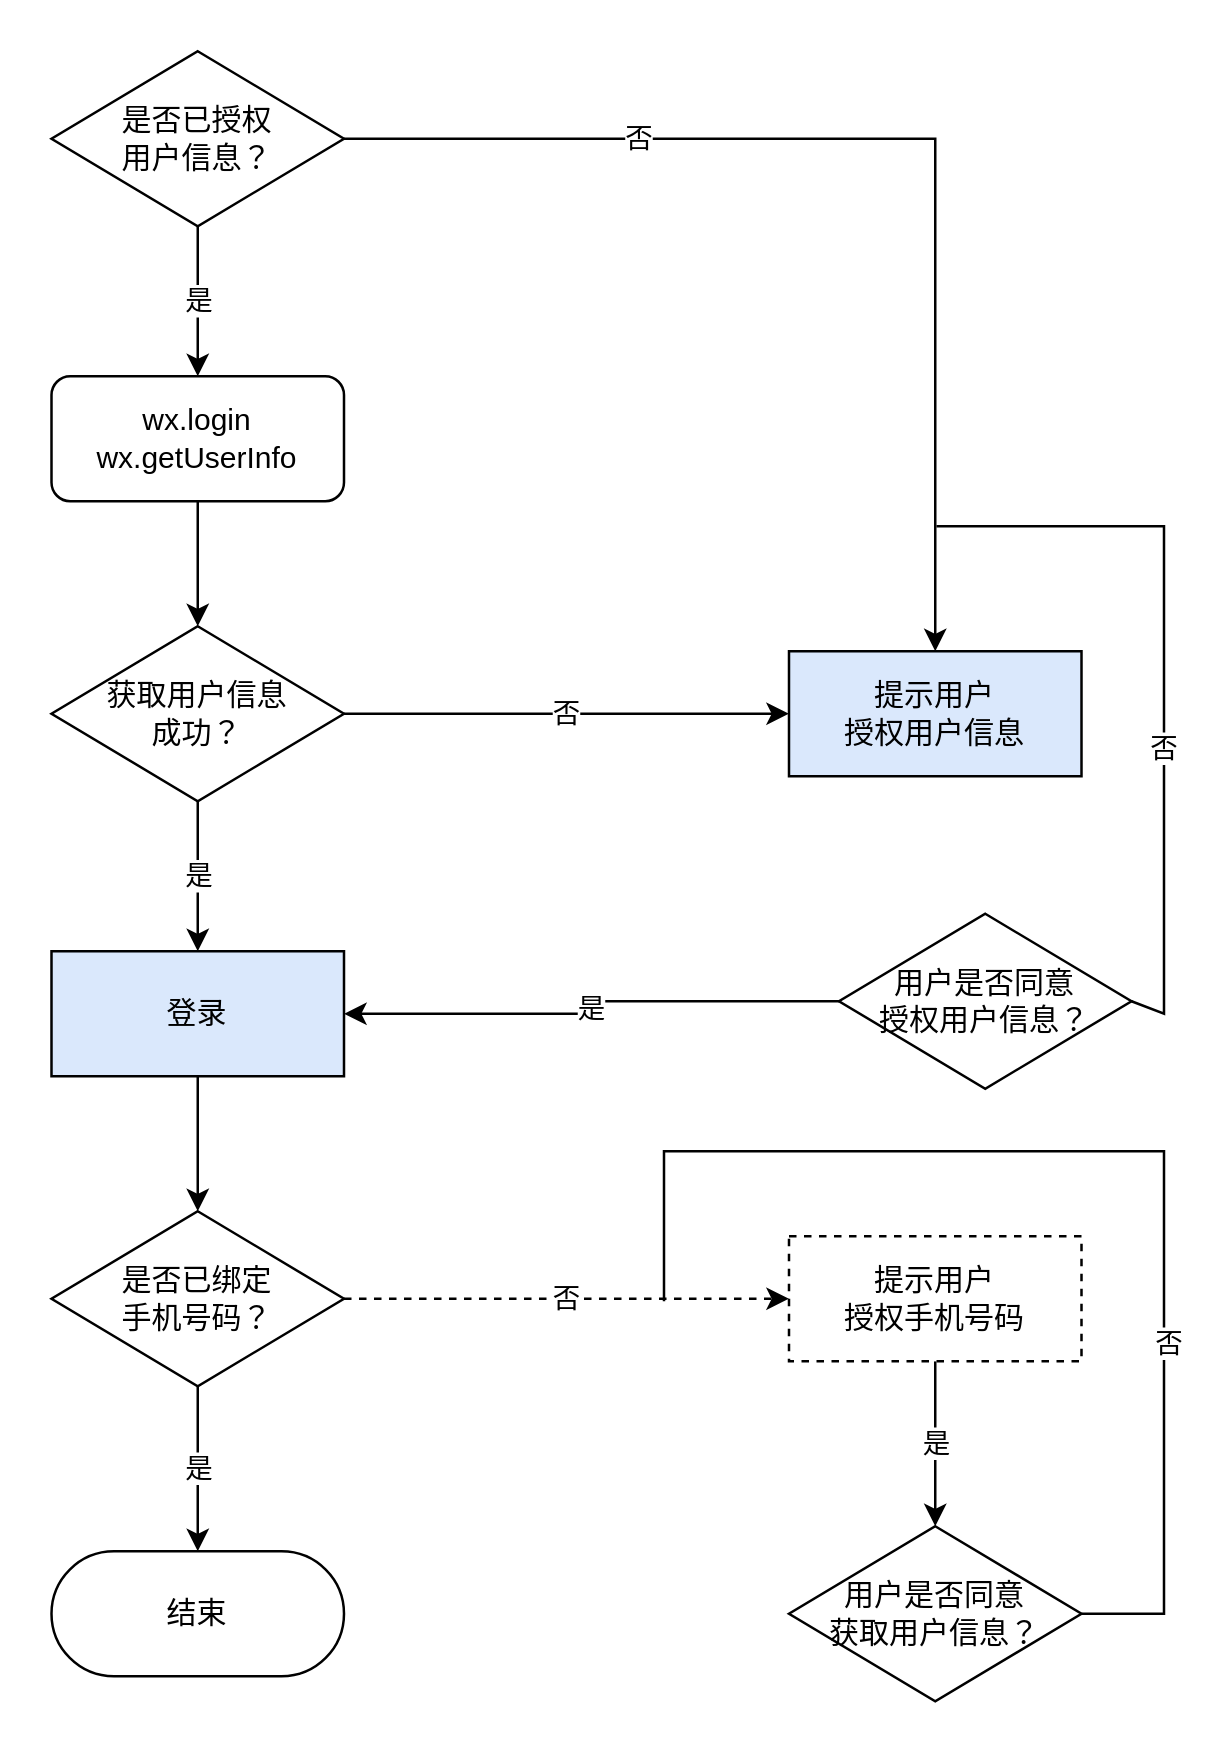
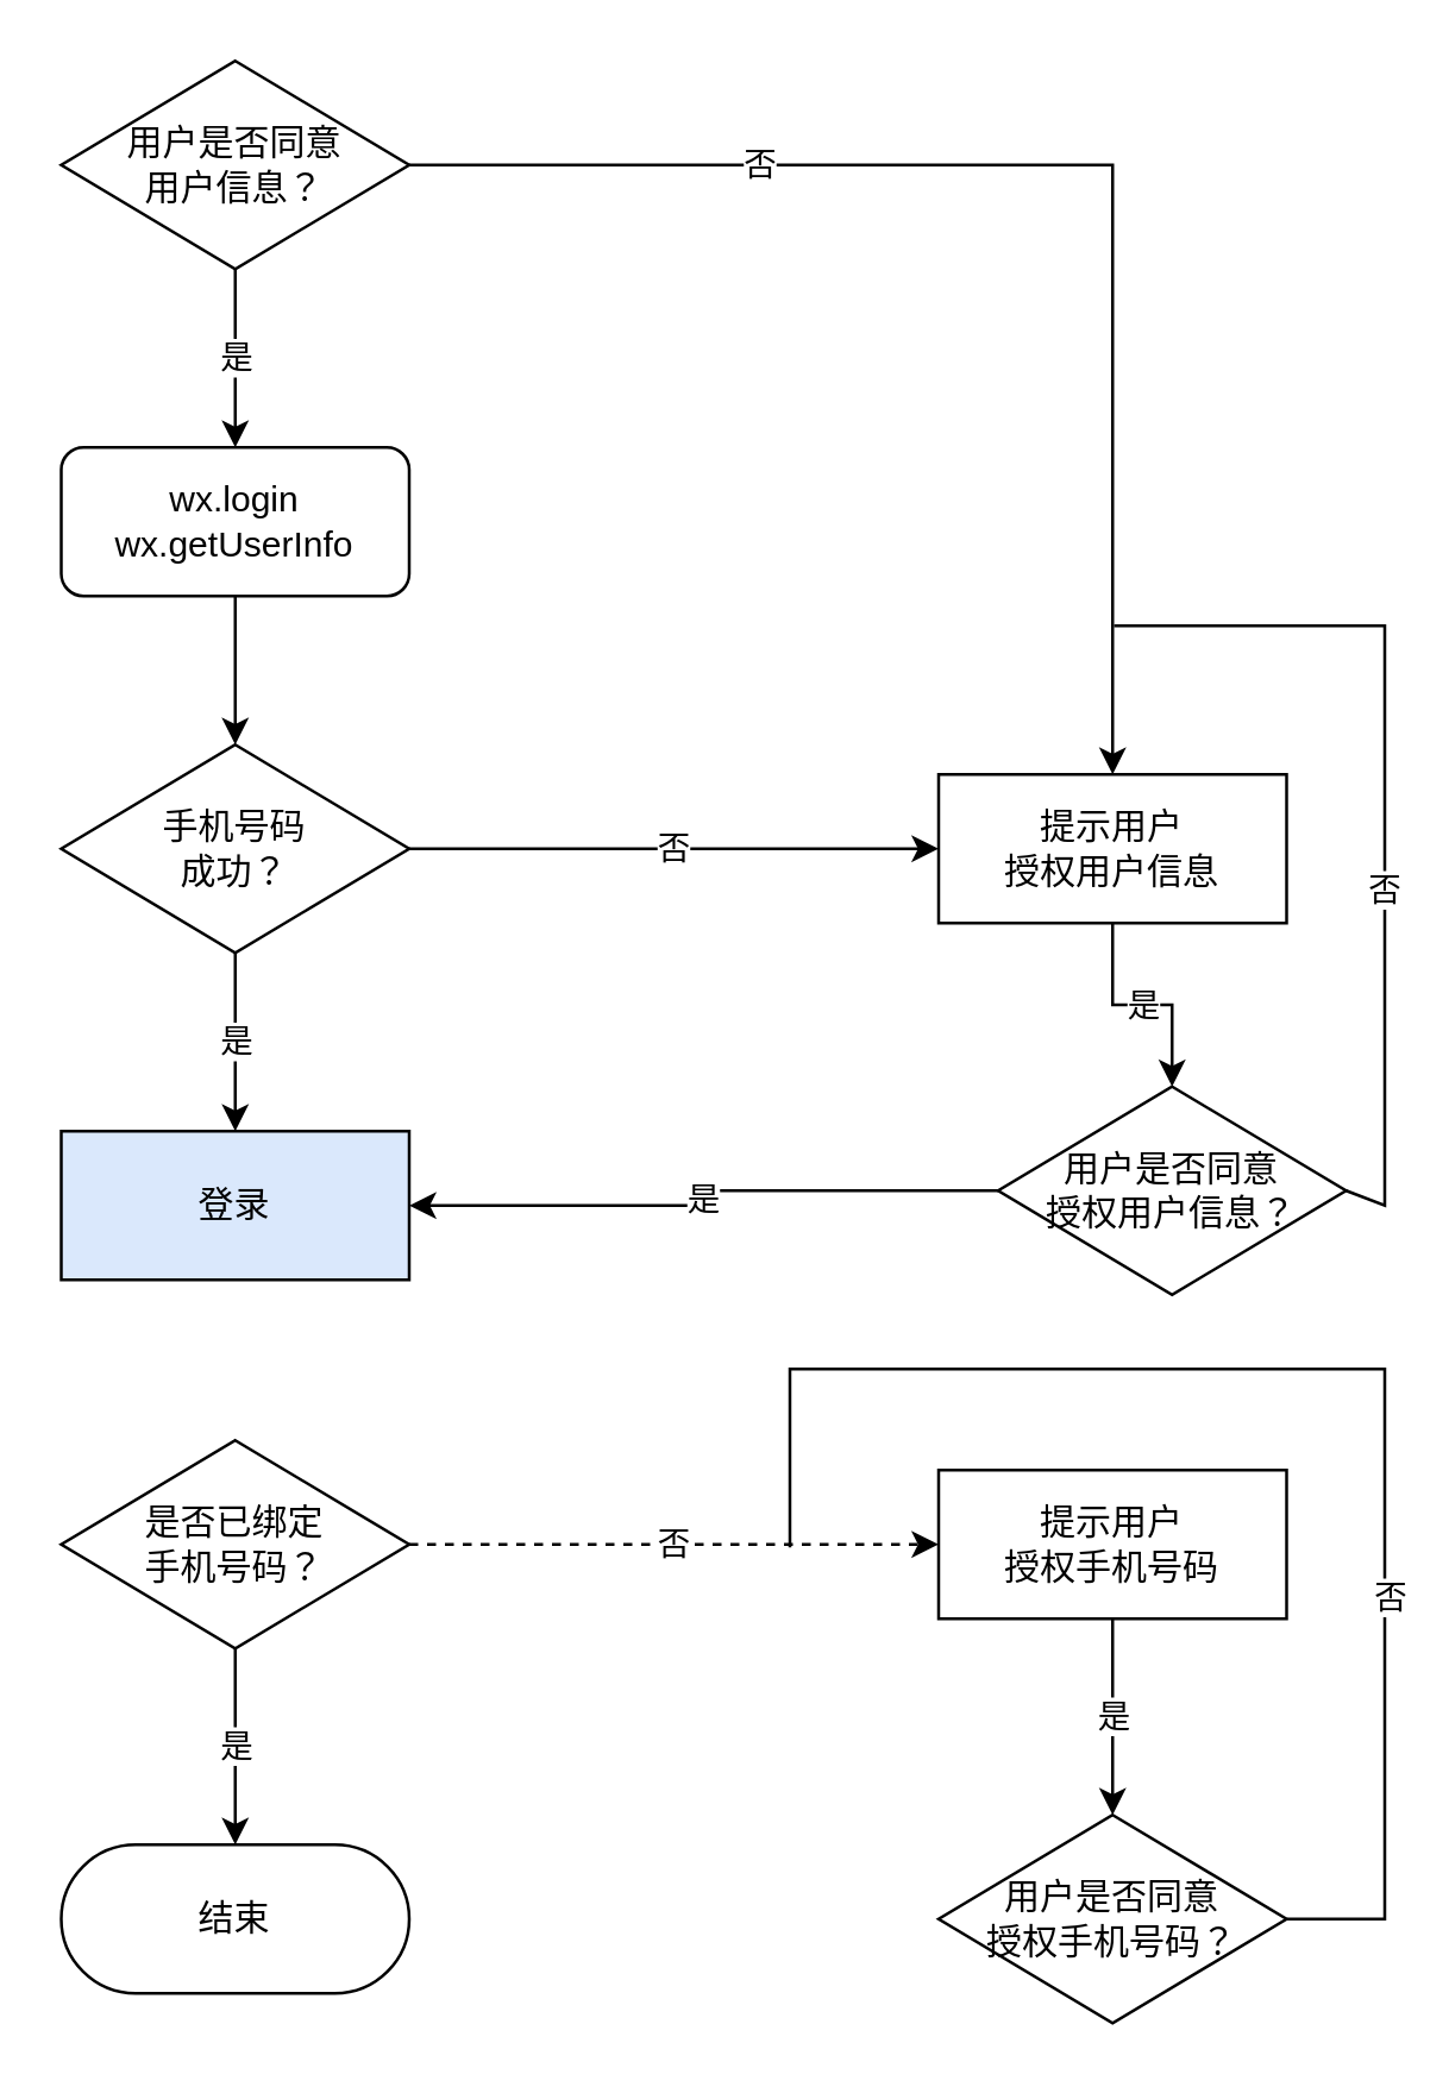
- <mxCell id="3" value="是否已授权&lt;br&gt;用户信息？" style="shape=rhombus;html=1;dashed=0;whitespace=wrap;perimeter=rhombusPerimeter;rounded=0;shadow=0;whiteSpace=wrap;" parent="1" vertex="1"><mxGeometry x="20" y="20" width="117" height="70" as="geometry" /></mxCell>
+ <mxCell id="3" value="用户是否同意&lt;br&gt;用户信息？" style="shape=rhombus;html=1;dashed=0;whitespace=wrap;perimeter=rhombusPerimeter;rounded=0;shadow=0;whiteSpace=wrap;" parent="1" vertex="1"><mxGeometry x="20" y="20" width="117" height="70" as="geometry" /></mxCell>
- <mxCell id="8" value="获取用户信息&lt;br&gt;成功？" style="shape=rhombus;html=1;dashed=0;whitespace=wrap;perimeter=rhombusPerimeter;rounded=0;shadow=0;whiteSpace=wrap;" parent="1" vertex="1"><mxGeometry x="20" y="250" width="117" height="70" as="geometry" /></mxCell>
+ <mxCell id="8" value="手机号码&lt;br&gt;成功？" style="shape=rhombus;html=1;dashed=0;whitespace=wrap;perimeter=rhombusPerimeter;rounded=0;shadow=0;whiteSpace=wrap;" parent="1" vertex="1"><mxGeometry x="20" y="250" width="117" height="70" as="geometry" /></mxCell>
- <mxCell id="12" value="提示用户&lt;br&gt;授权用户信息" style="html=1;dashed=0;whitespace=wrap;rounded=0;shadow=0;whiteSpace=wrap;fillColor=#dae8fc;" parent="1" vertex="1"><mxGeometry x="315" y="260" width="117" height="50" as="geometry" /></mxCell>
+ <mxCell id="12" value="提示用户&lt;br&gt;授权用户信息" style="html=1;dashed=0;whitespace=wrap;rounded=0;shadow=0;whiteSpace=wrap;" parent="1" vertex="1"><mxGeometry x="315" y="260" width="117" height="50" as="geometry" /></mxCell>
+ <mxCell id="11" value="是" style="edgeStyle=orthogonalEdgeStyle;rounded=0;orthogonalLoop=1;jettySize=auto;html=1;exitX=0.5;exitY=1;exitDx=0;exitDy=0;entryX=0.5;entryY=0;entryDx=0;entryDy=0;shadow=0;" parent="1" source="12" target="20" edge="1"><mxGeometry relative="1" as="geometry" /></mxCell>
- <mxCell id="9" value="" style="edgeStyle=orthogonalEdgeStyle;rounded=0;orthogonalLoop=1;jettySize=auto;html=1;shadow=0;" parent="1" source="10" target="16" edge="1"><mxGeometry relative="1" as="geometry" /></mxCell>
- <mxCell id="18" value="提示用户&lt;br&gt;授权手机号码" style="html=1;dashed=1;whitespace=wrap;rounded=0;shadow=0;whiteSpace=wrap;" parent="1" vertex="1"><mxGeometry x="315" y="494" width="117" height="50" as="geometry" /></mxCell>
+ <mxCell id="18" value="提示用户&lt;br&gt;授权手机号码" style="html=1;dashed=0;whitespace=wrap;rounded=0;shadow=0;whiteSpace=wrap;" parent="1" vertex="1"><mxGeometry x="315" y="494" width="117" height="50" as="geometry" /></mxCell>
- <mxCell id="22" value="用户是否同意&lt;br&gt;获取用户信息？" style="shape=rhombus;html=1;dashed=0;whitespace=wrap;perimeter=rhombusPerimeter;rounded=0;shadow=0;whiteSpace=wrap;" parent="1" vertex="1"><mxGeometry x="315" y="610" width="117" height="70" as="geometry" /></mxCell>
+ <mxCell id="22" value="用户是否同意&lt;br&gt;授权手机号码？" style="shape=rhombus;html=1;dashed=0;whitespace=wrap;perimeter=rhombusPerimeter;rounded=0;shadow=0;whiteSpace=wrap;" parent="1" vertex="1"><mxGeometry x="315" y="610" width="117" height="70" as="geometry" /></mxCell>
